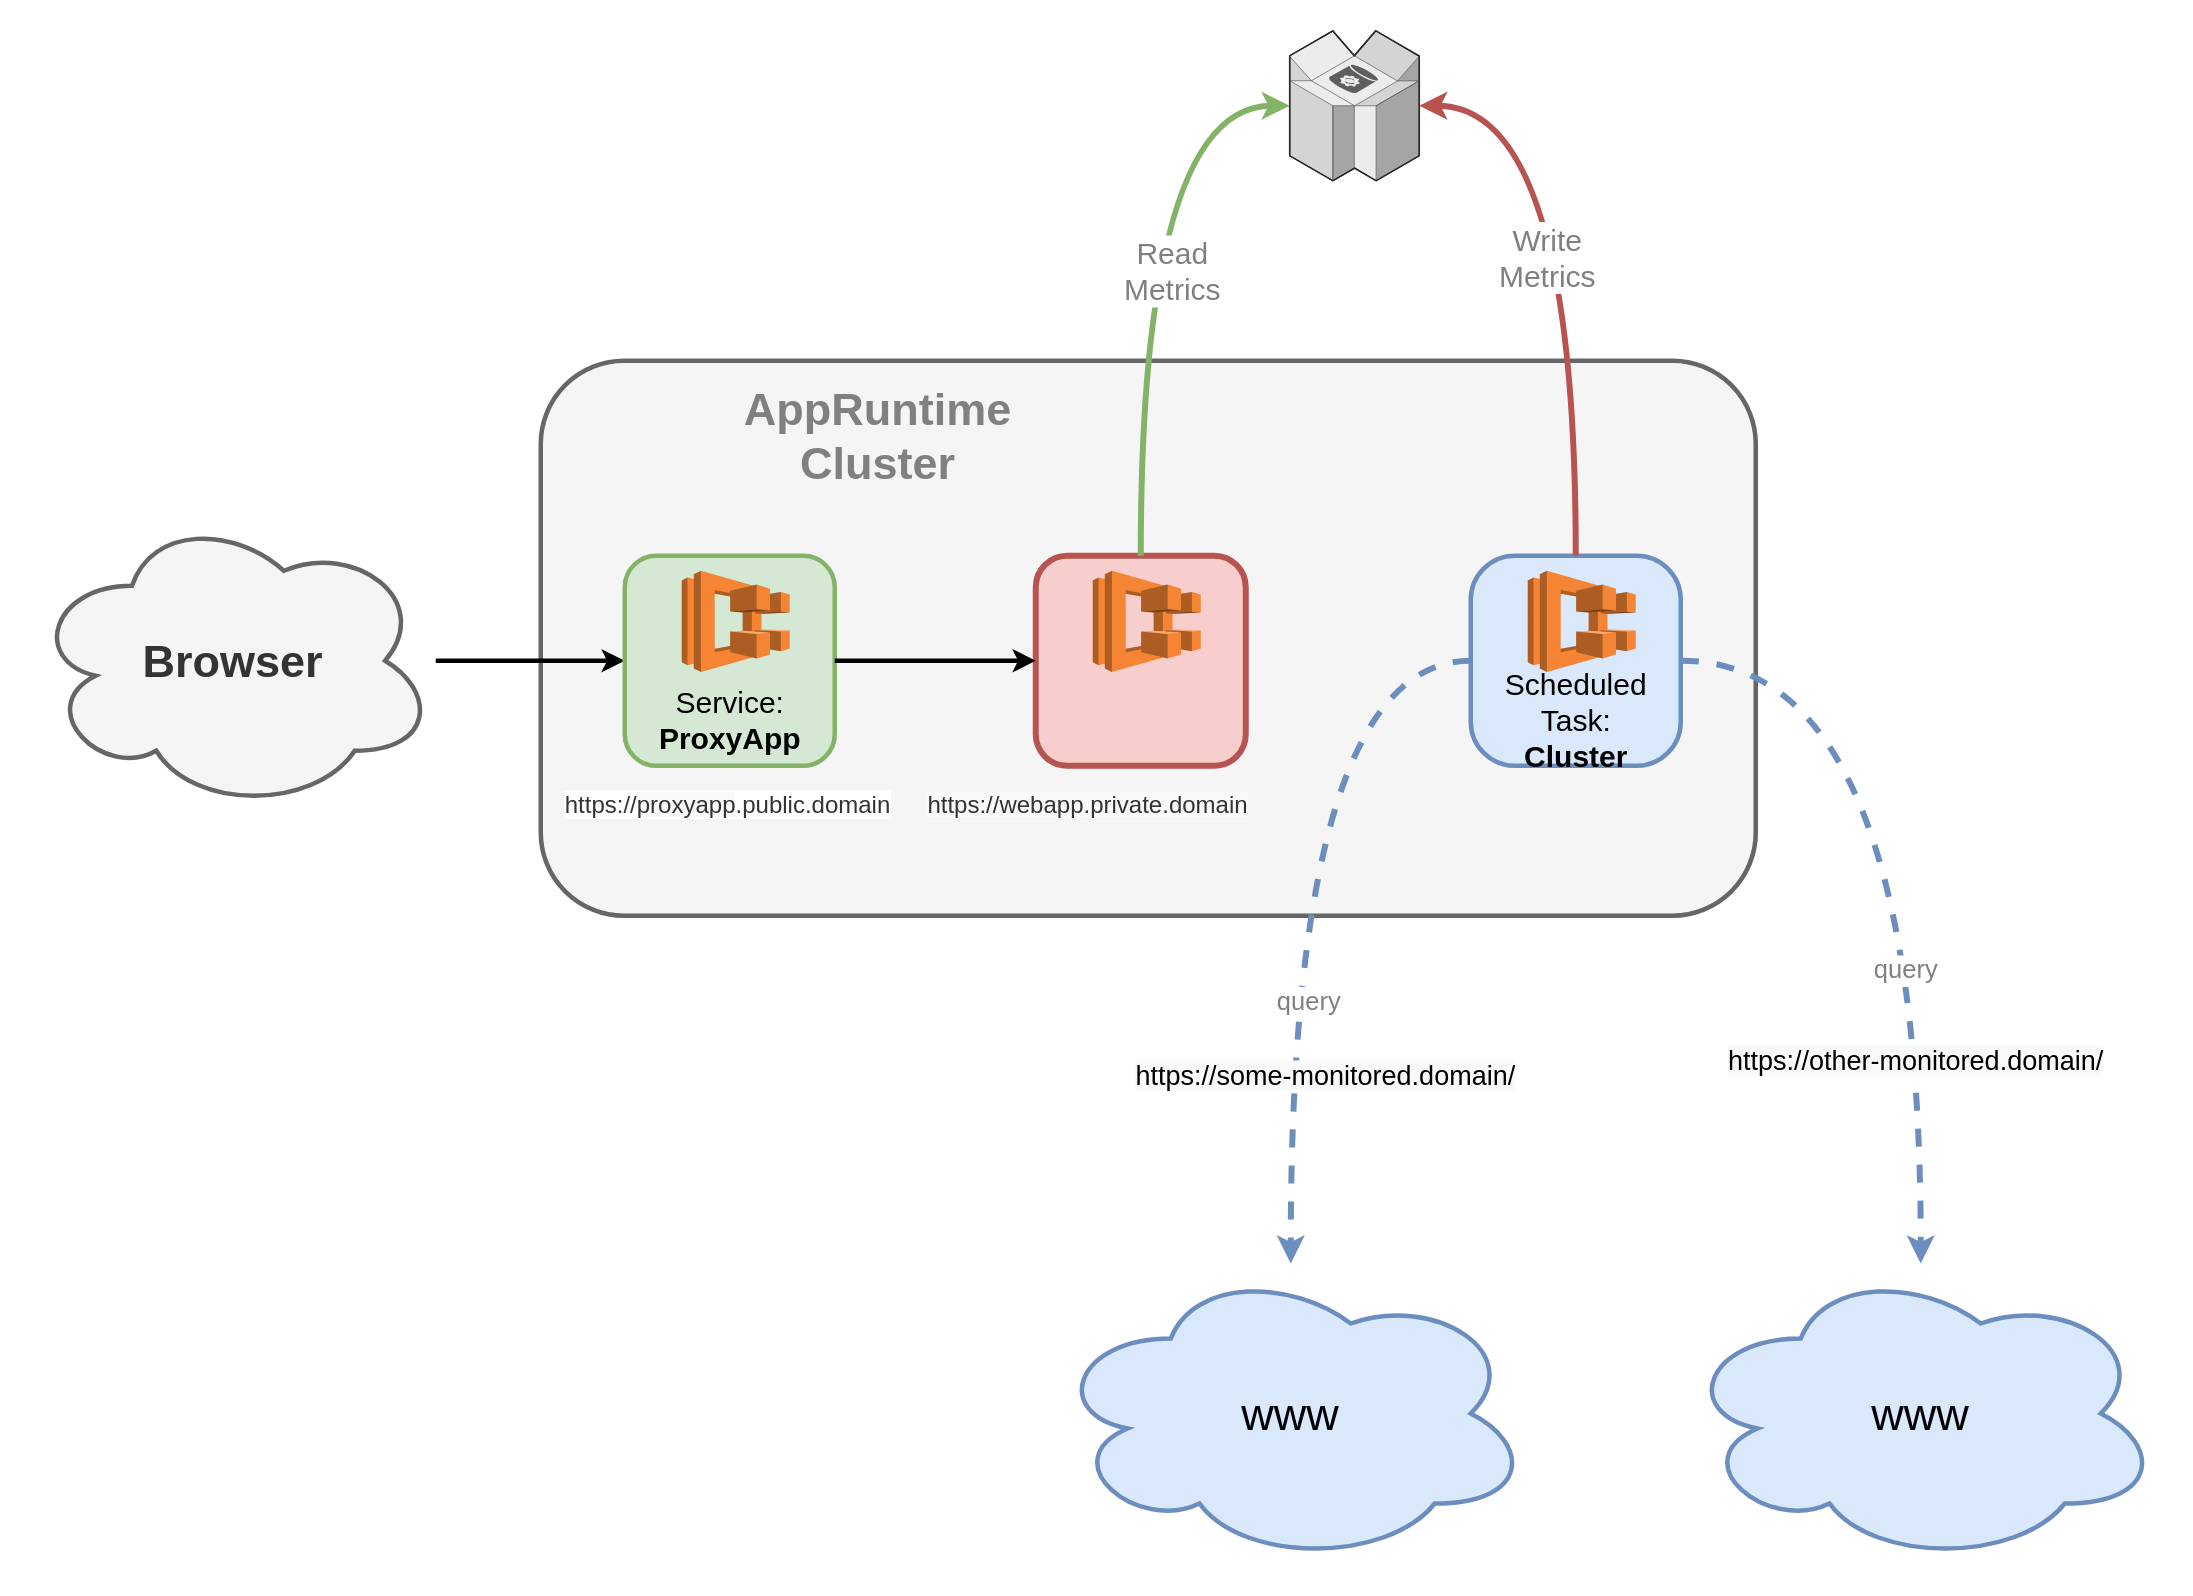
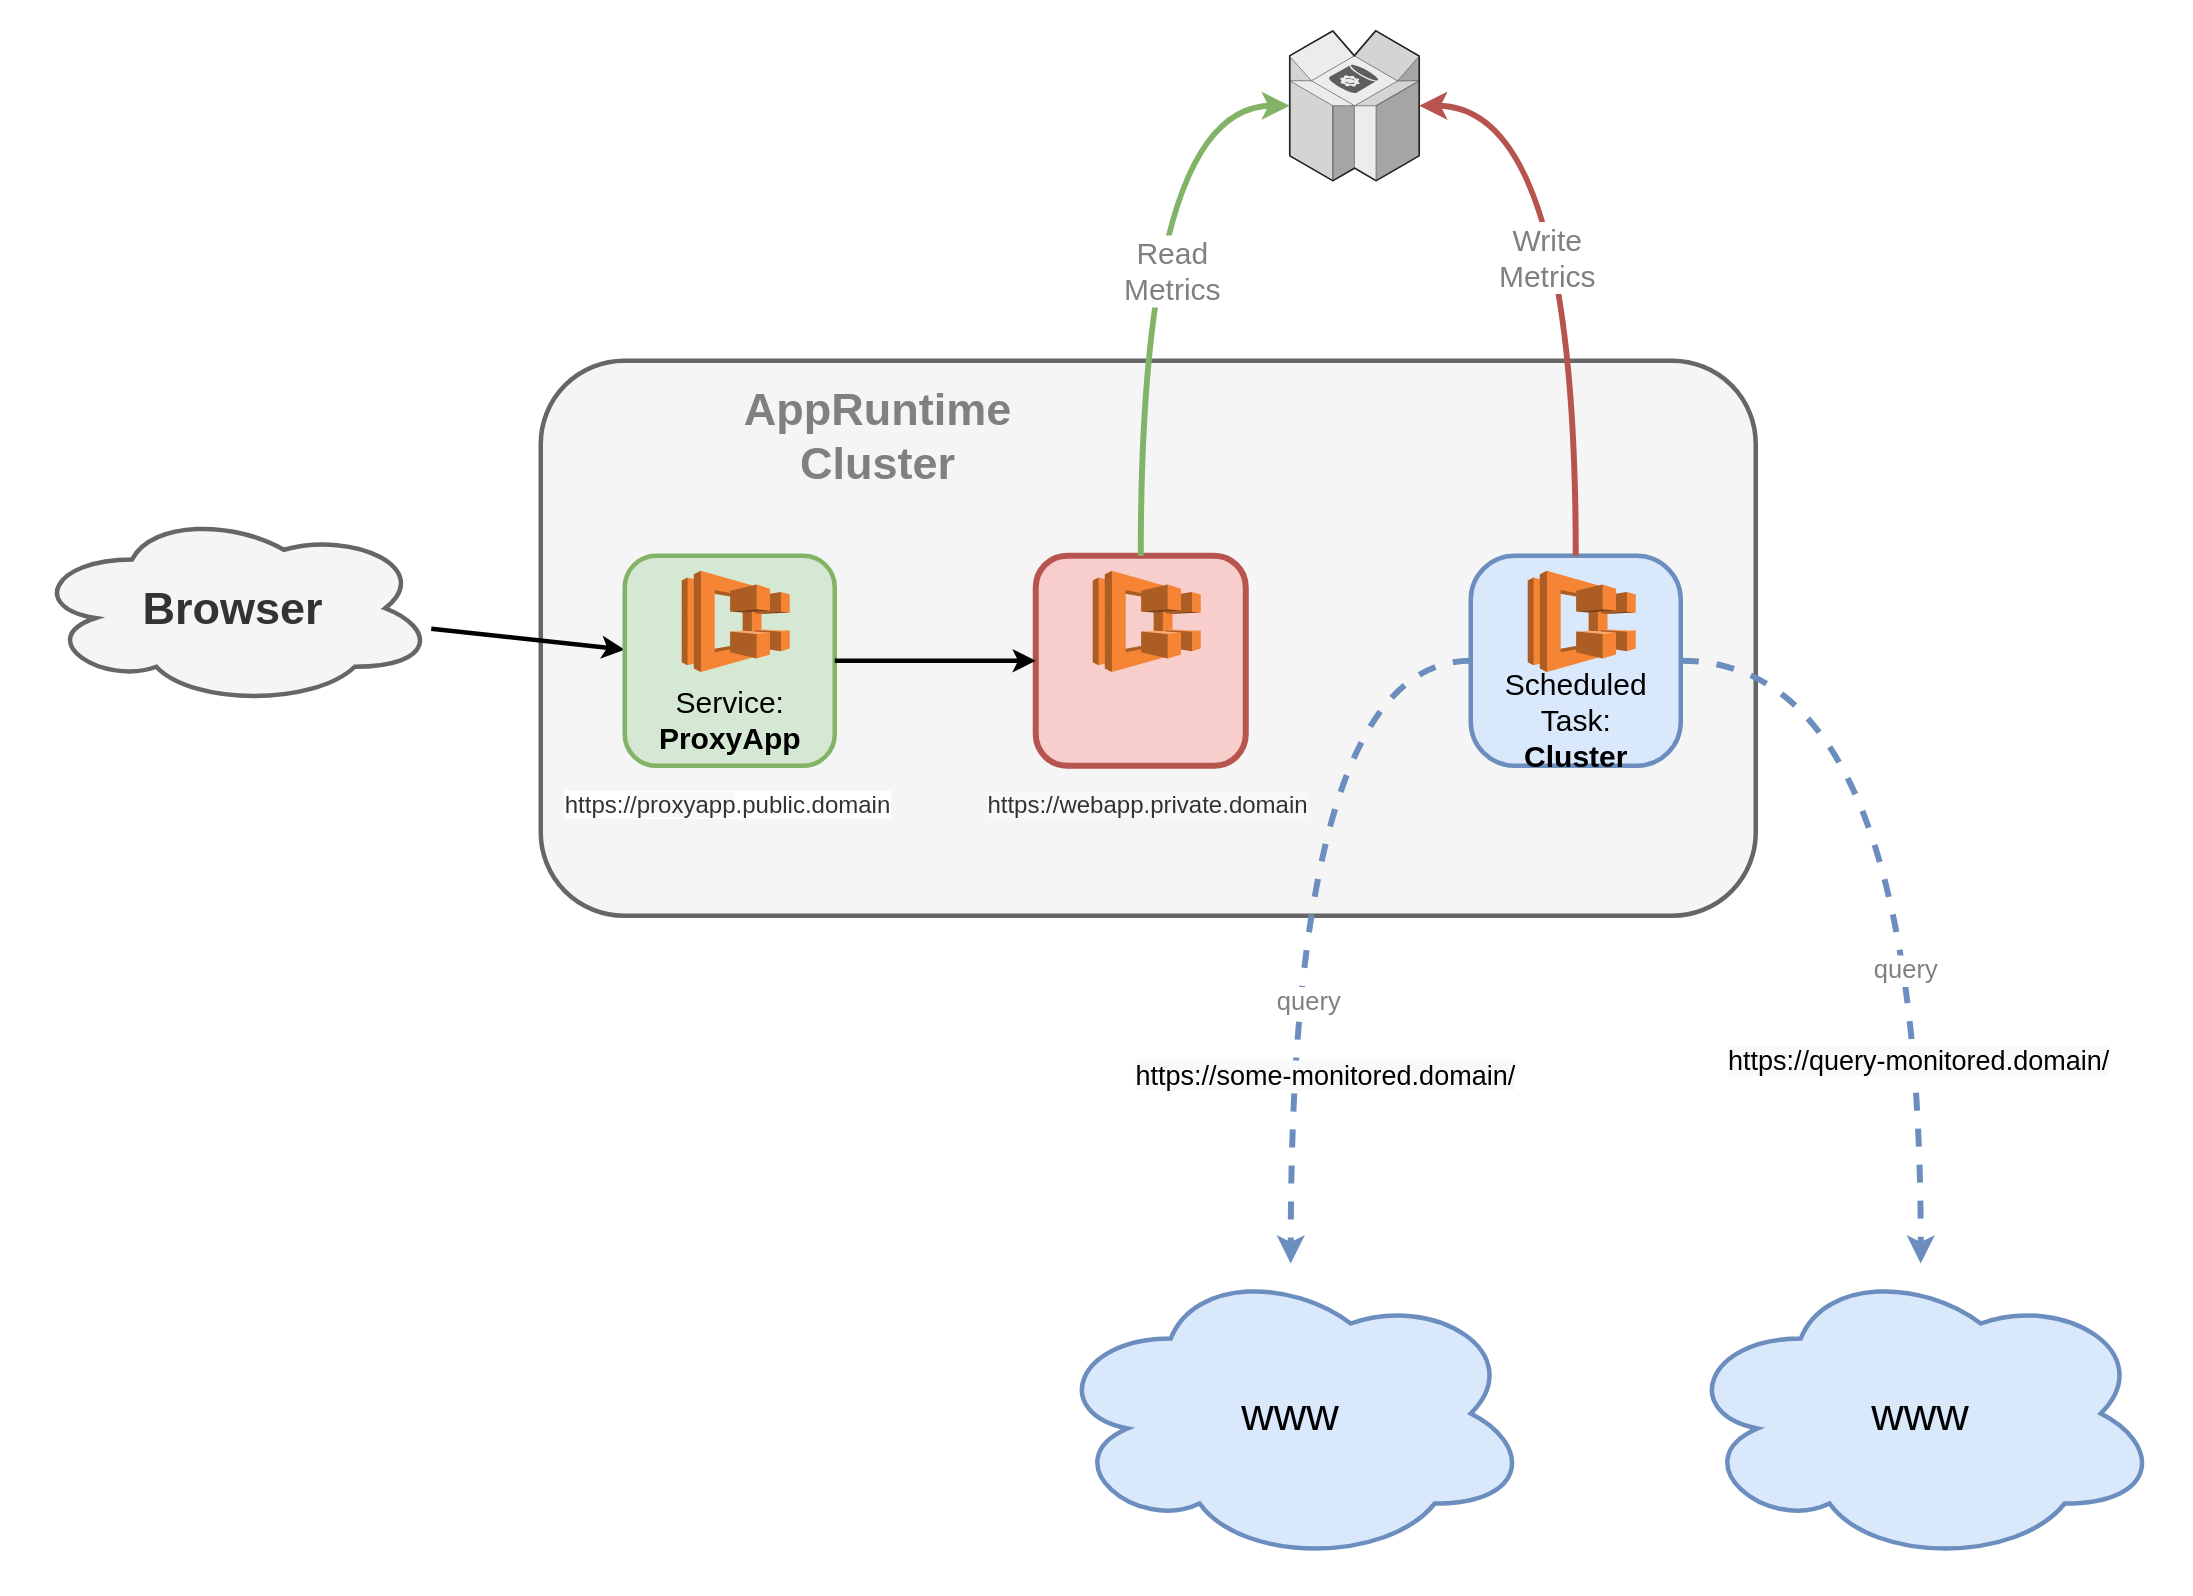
- <mxCell id="4" value="&lt;font size=&quot;1&quot;&gt;&lt;b style=&quot;font-size: 30px&quot;&gt;Browser&lt;/b&gt;&lt;/font&gt;" style="ellipse;shape=cloud;whiteSpace=wrap;html=1;fillColor=#f5f5f5;strokeColor=#666666;fontColor=#333333;strokeWidth=3;" parent="1" vertex="1"><mxGeometry x="20" y="340" width="270" height="200" as="geometry" /></mxCell>
+ <mxCell id="4" value="&lt;font size=&quot;1&quot;&gt;&lt;b style=&quot;font-size: 30px&quot;&gt;Browser&lt;/b&gt;&lt;/font&gt;" style="ellipse;shape=cloud;whiteSpace=wrap;html=1;fillColor=#f5f5f5;strokeColor=#666666;fontColor=#333333;strokeWidth=3;" parent="1" vertex="1"><mxGeometry x="20" y="340" width="270" height="130" as="geometry" /></mxCell>
- <mxCell id="30" value="&lt;span style=&quot;color: rgb(51, 51, 51); font-family: helvetica; font-size: 16px; font-style: normal; font-weight: 400; letter-spacing: normal; text-indent: 0px; text-transform: none; word-spacing: 0px; background-color: rgb(248, 249, 250); display: inline; float: none;&quot;&gt;https://webapp.private.domain&lt;/span&gt;" style="text;whiteSpace=wrap;html=1;align=center;fontSize=16;" vertex="1" parent="1"><mxGeometry x="620" y="520" width="210" height="30" as="geometry" /></mxCell>
+ <mxCell id="30" value="&lt;span style=&quot;color: rgb(51, 51, 51); font-family: helvetica; font-size: 16px; font-style: normal; font-weight: 400; letter-spacing: normal; text-indent: 0px; text-transform: none; word-spacing: 0px; background-color: rgb(248, 249, 250); display: inline; float: none;&quot;&gt;https://webapp.private.domain&lt;/span&gt;" style="text;whiteSpace=wrap;html=1;align=center;fontSize=16;" vertex="1" parent="1"><mxGeometry x="660" y="520" width="210" height="30" as="geometry" /></mxCell>
- <mxCell id="33" value="&lt;span style=&quot;color: rgb(0, 0, 0); font-family: helvetica; font-size: 18px; font-style: normal; font-weight: 400; letter-spacing: normal; text-align: center; text-indent: 0px; text-transform: none; word-spacing: 0px; background-color: rgb(248, 249, 250); display: inline; float: none;&quot;&gt;https://other-monitored.domain/&lt;/span&gt;" style="text;whiteSpace=wrap;html=1;fontSize=18;" vertex="1" parent="1"><mxGeometry x="1150" y="690" width="270" height="30" as="geometry" /></mxCell>
+ <mxCell id="33" value="&lt;span style=&quot;color: rgb(0, 0, 0); font-family: helvetica; font-size: 18px; font-style: normal; font-weight: 400; letter-spacing: normal; text-align: center; text-indent: 0px; text-transform: none; word-spacing: 0px; background-color: rgb(248, 249, 250); display: inline; float: none;&quot;&gt;https://query-monitored.domain/&lt;/span&gt;" style="text;whiteSpace=wrap;html=1;fontSize=18;" vertex="1" parent="1"><mxGeometry x="1150" y="690" width="270" height="30" as="geometry" /></mxCell>
